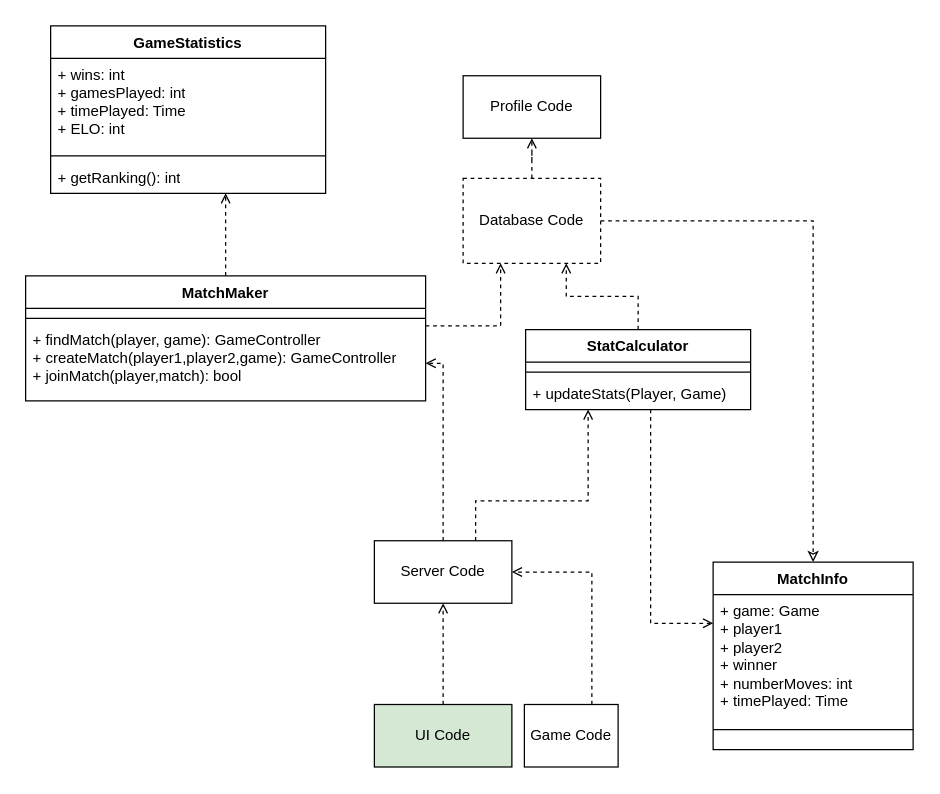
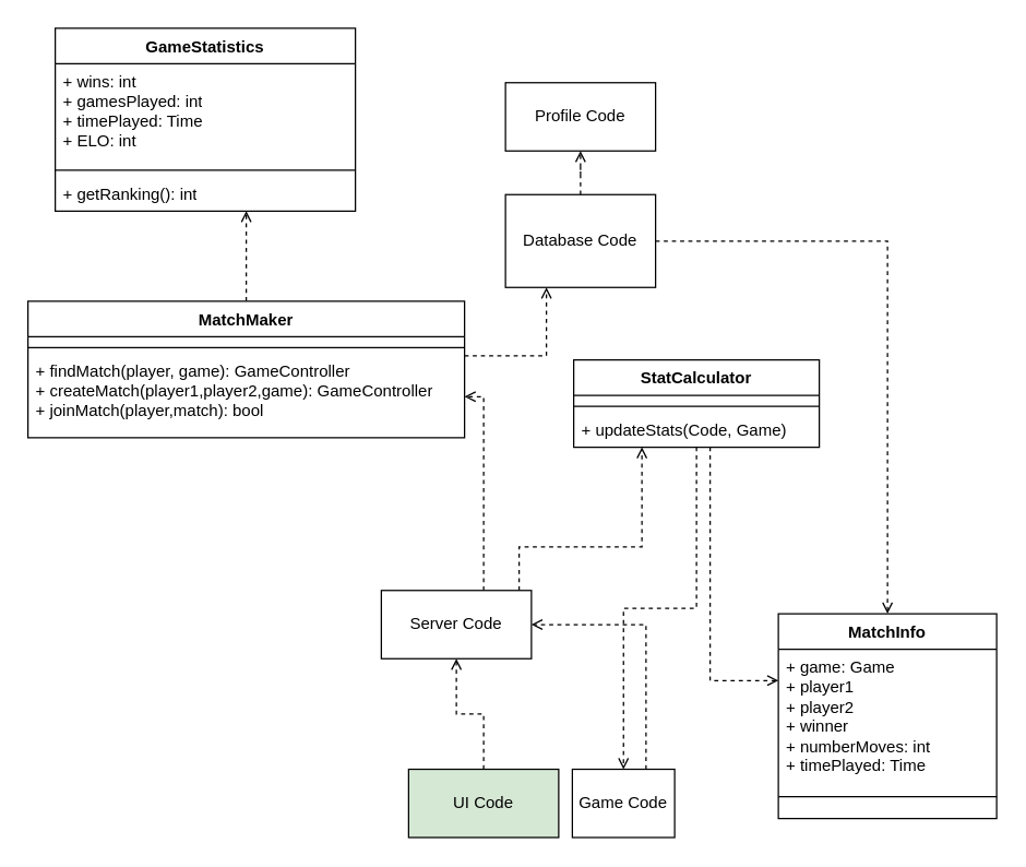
- <mxCell id="18" value="Database Code" style="html=1;whiteSpace=wrap;dashed=1;" parent="1" vertex="1"><mxGeometry x="370" y="142" width="110" height="68" as="geometry" /></mxCell>
+ <mxCell id="18" value="Database Code" style="html=1;whiteSpace=wrap;" parent="1" vertex="1"><mxGeometry x="370" y="142" width="110" height="68" as="geometry" /></mxCell>
- <mxCell id="28" style="edgeStyle=orthogonalEdgeStyle;rounded=0;orthogonalLoop=1;jettySize=auto;html=1;entryX=0.75;entryY=1;entryDx=0;entryDy=0;endArrow=open;endFill=0;dashed=1;" parent="1" source="29" target="18" edge="1"><mxGeometry relative="1" as="geometry" /></mxCell>
+ <mxCell id="28" style="edgeStyle=orthogonalEdgeStyle;rounded=0;orthogonalLoop=1;jettySize=auto;html=1;endArrow=open;endFill=0;dashed=1;" parent="1" source="29" target="7" edge="1"><mxGeometry relative="1" as="geometry" /></mxCell>
- <mxCell id="32" value="+ updateStats(Player, Game)" style="text;strokeColor=none;fillColor=none;align=left;verticalAlign=top;spacingLeft=4;spacingRight=4;overflow=hidden;rotatable=0;points=[[0,0.5],[1,0.5]];portConstraint=eastwest;whiteSpace=wrap;html=1;" parent="29" vertex="1"><mxGeometry y="38" width="180" height="26" as="geometry" /></mxCell>
+ <mxCell id="32" value="+ updateStats(Code, Game)" style="text;strokeColor=none;fillColor=none;align=left;verticalAlign=top;spacingLeft=4;spacingRight=4;overflow=hidden;rotatable=0;points=[[0,0.5],[1,0.5]];portConstraint=eastwest;whiteSpace=wrap;html=1;" parent="29" vertex="1"><mxGeometry y="38" width="180" height="26" as="geometry" /></mxCell>
- <mxCell id="17" style="edgeStyle=orthogonalEdgeStyle;rounded=0;orthogonalLoop=1;jettySize=auto;html=1;dashed=1;endArrow=classic;endFill=0;" parent="1" source="18" target="23" edge="1"><mxGeometry relative="1" as="geometry" /></mxCell>
+ <mxCell id="17" style="edgeStyle=orthogonalEdgeStyle;rounded=0;orthogonalLoop=1;jettySize=auto;html=1;dashed=1;endArrow=open;endFill=0;" parent="1" source="18" target="23" edge="1"><mxGeometry relative="1" as="geometry" /></mxCell>
- <mxCell id="12" value="Server Code" style="html=1;whiteSpace=wrap;" parent="1" vertex="1"><mxGeometry x="299" y="432" width="110" height="50" as="geometry" /></mxCell>
+ <mxCell id="12" value="Server Code" style="html=1;whiteSpace=wrap;" parent="1" vertex="1"><mxGeometry x="279" y="432" width="110" height="50" as="geometry" /></mxCell>
